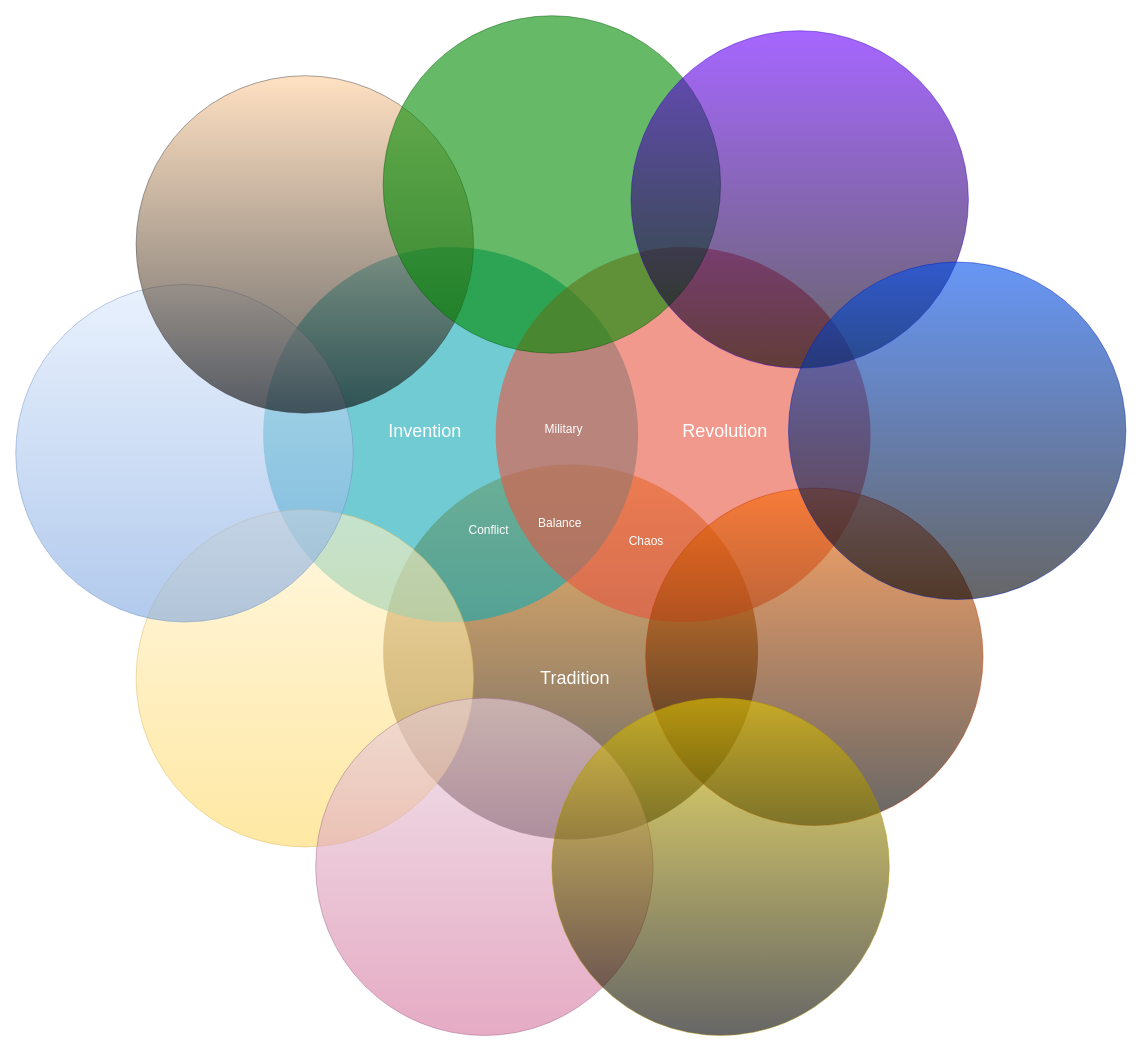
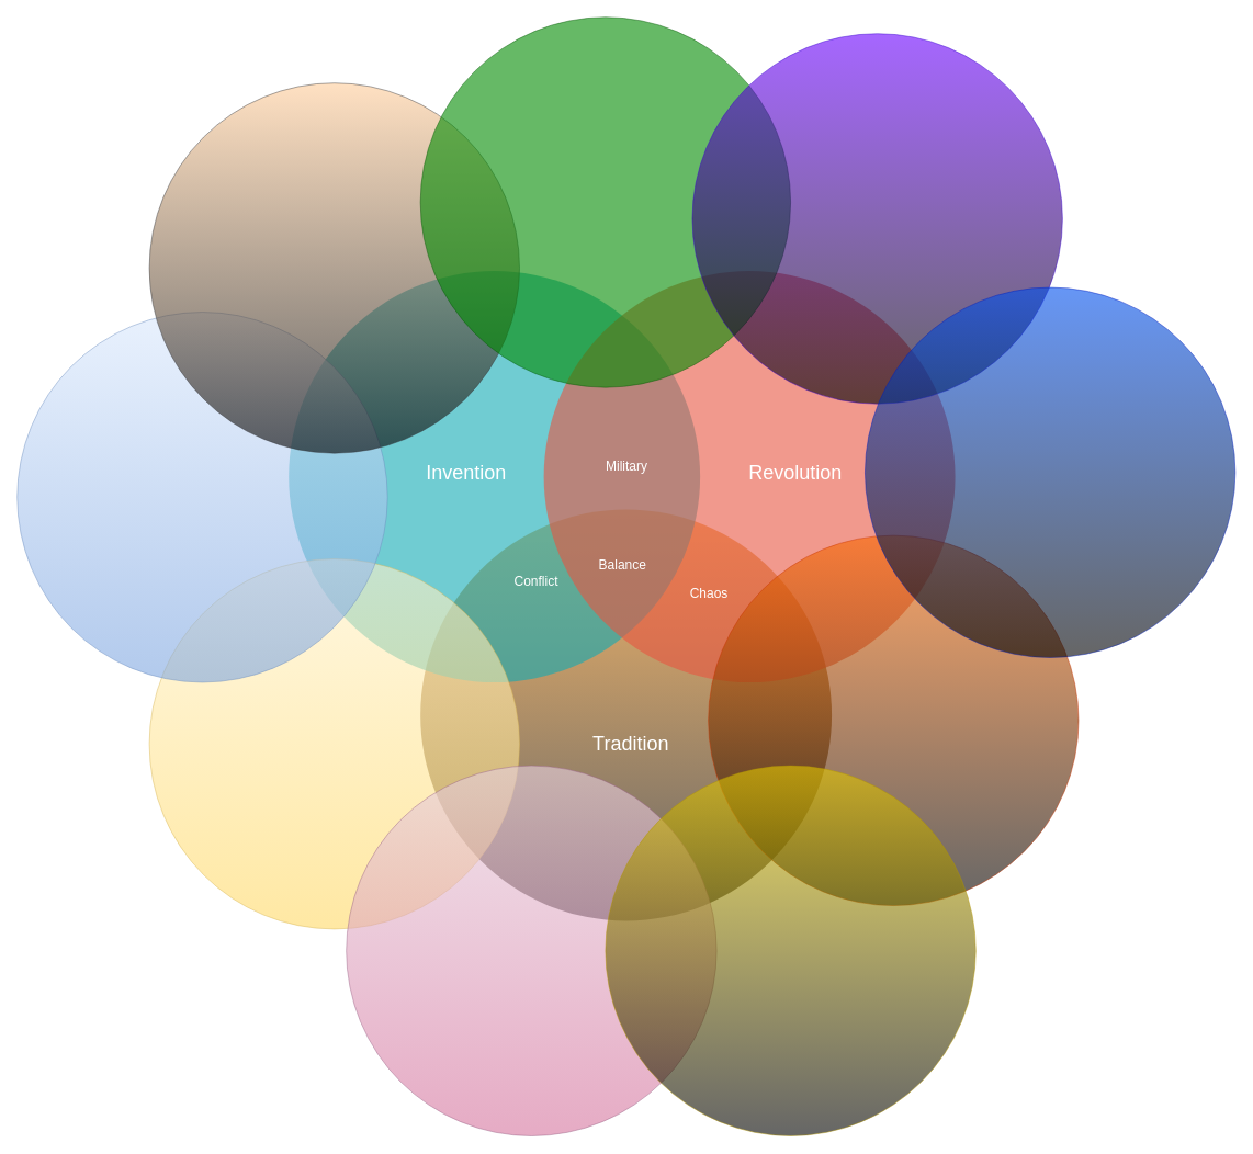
- <mxCell id="8" value="Military" style="text;align=center;html=1;fontColor=#FFFFFF;fontSize=16;" parent="1" vertex="1"><mxGeometry x="730.5" y="555" width="40" height="40" as="geometry" /></mxCell>
+ <mxCell id="8" value="Military" style="text;align=center;html=1;fontColor=#FFFFFF;fontSize=16;" parent="1" vertex="1"><mxGeometry x="740.5" y="550" width="40" height="40" as="geometry" /></mxCell>
- <mxCell id="11" value="Balance" style="text;align=center;html=1;fontColor=#FFFFFF;fontSize=16;" parent="1" vertex="1"><mxGeometry x="725.5" y="680" width="40" height="40" as="geometry" /></mxCell>
+ <mxCell id="11" value="Balance" style="text;align=center;html=1;fontColor=#FFFFFF;fontSize=16;" parent="1" vertex="1"><mxGeometry x="735.5" y="670" width="40" height="40" as="geometry" /></mxCell>
